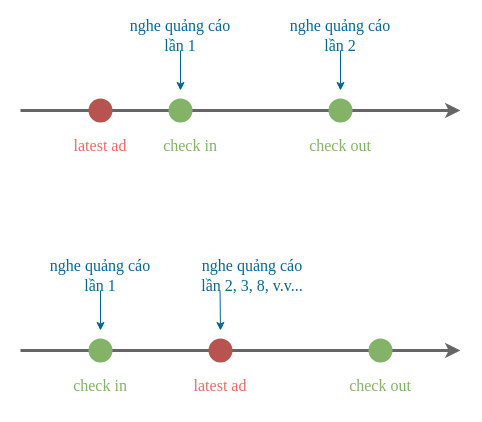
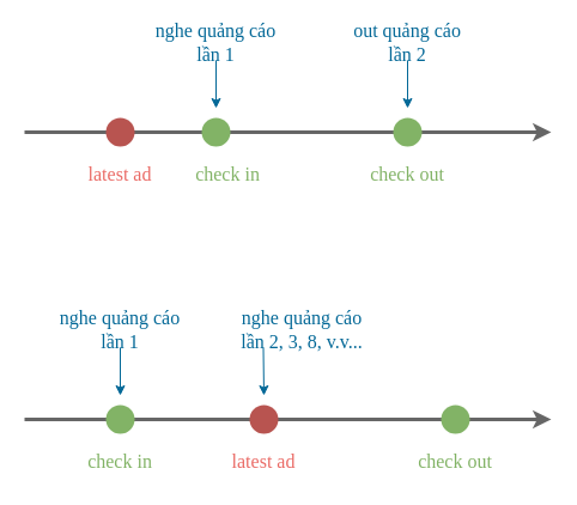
- <mxCell id="23" value="nghe quảng cáo&lt;br&gt;lần 2" style="text;html=1;align=center;verticalAlign=middle;whiteSpace=wrap;rounded=0;fontFamily=Aptos;fontSize=16;fontColor=#036897;" vertex="1" parent="1"><mxGeometry x="275" y="20" width="130" height="30" as="geometry" /></mxCell>
+ <mxCell id="23" value="out quảng cáo&lt;br&gt;lần 2" style="text;html=1;align=center;verticalAlign=middle;whiteSpace=wrap;rounded=0;fontFamily=Aptos;fontSize=16;fontColor=#036897;" vertex="1" parent="1"><mxGeometry x="275" y="20" width="130" height="30" as="geometry" /></mxCell>
